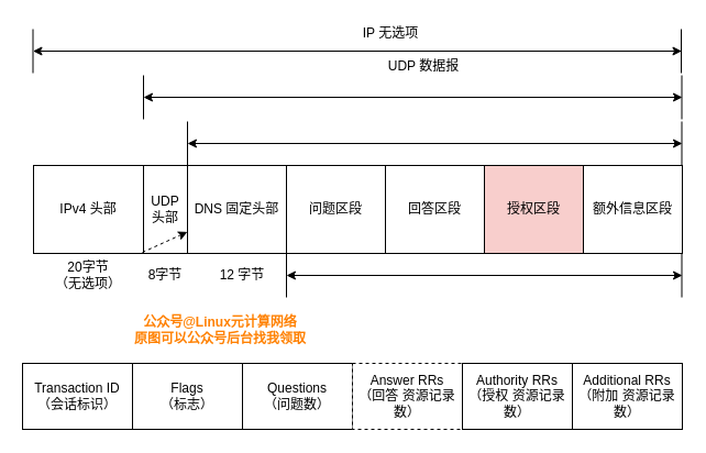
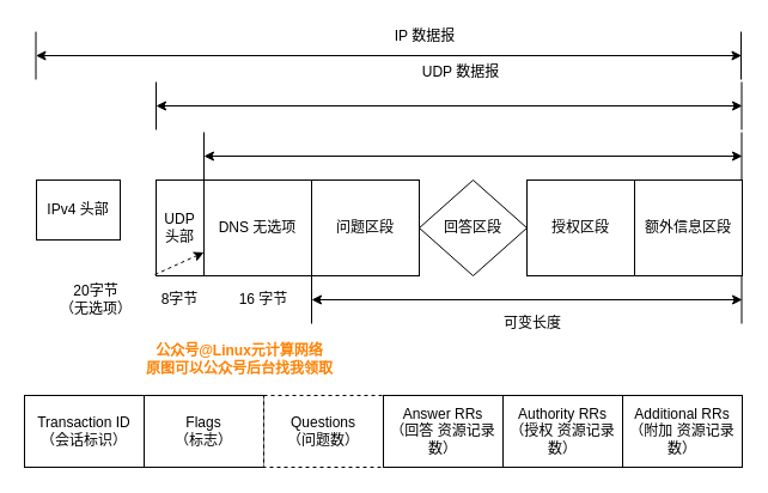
- <mxCell id="26" value="IP 无选项" style="text;html=1;strokeColor=none;fillColor=none;align=center;verticalAlign=middle;whiteSpace=wrap;rounded=0;" parent="1" vertex="1"><mxGeometry x="320" y="20" width="70" height="20" as="geometry" /></mxCell>
+ <mxCell id="26" value="IP 数据报" style="text;html=1;strokeColor=none;fillColor=none;align=center;verticalAlign=middle;whiteSpace=wrap;rounded=0;" parent="1" vertex="1"><mxGeometry x="320" y="20" width="70" height="20" as="geometry" /></mxCell>
- <mxCell id="2" value="IPv4 头部" style="rounded=0;whiteSpace=wrap;html=1;" parent="1" vertex="1"><mxGeometry x="30" y="150" width="100" height="80" as="geometry" /></mxCell>
+ <mxCell id="2" value="IPv4 头部" style="rounded=0;whiteSpace=wrap;html=1;" parent="1" vertex="1"><mxGeometry x="30" y="150" width="70" height="50" as="geometry" /></mxCell>
- <mxCell id="4" value="DNS 固定头部" style="rounded=0;whiteSpace=wrap;html=1;" parent="1" vertex="1"><mxGeometry x="170" y="150" width="90" height="80" as="geometry" /></mxCell>
+ <mxCell id="4" value="DNS 无选项" style="rounded=0;whiteSpace=wrap;html=1;" parent="1" vertex="1"><mxGeometry x="170" y="150" width="90" height="80" as="geometry" /></mxCell>
- <mxCell id="9" value="回答区段" style="rounded=0;whiteSpace=wrap;html=1;" parent="1" vertex="1"><mxGeometry x="350" y="150" width="90" height="80" as="geometry" /></mxCell>
+ <mxCell id="9" value="回答区段" style="rhombus;whiteSpace=wrap;html=1;" parent="1" vertex="1"><mxGeometry x="350" y="150" width="90" height="80" as="geometry" /></mxCell>
- <mxCell id="10" value="授权区段" style="rounded=0;whiteSpace=wrap;html=1;fillColor=#f8cecc;" parent="1" vertex="1"><mxGeometry x="440" y="150" width="90" height="80" as="geometry" /></mxCell>
+ <mxCell id="10" value="授权区段" style="rounded=0;whiteSpace=wrap;html=1;" parent="1" vertex="1"><mxGeometry x="440" y="150" width="90" height="80" as="geometry" /></mxCell>
- <mxCell id="7" value="12 字节" style="text;html=1;strokeColor=none;fillColor=none;align=center;verticalAlign=middle;whiteSpace=wrap;rounded=0;" parent="1" vertex="1"><mxGeometry x="170" y="240" width="100" height="20" as="geometry" /></mxCell>
+ <mxCell id="7" value="16 字节" style="text;html=1;strokeColor=none;fillColor=none;align=center;verticalAlign=middle;whiteSpace=wrap;rounded=0;" parent="1" vertex="1"><mxGeometry x="170" y="240" width="100" height="20" as="geometry" /></mxCell>
+ <mxCell id="15" value="可变长度" style="text;html=1;strokeColor=none;fillColor=none;align=center;verticalAlign=middle;whiteSpace=wrap;rounded=0;" parent="1" vertex="1"><mxGeometry x="420" y="260" width="50" height="20" as="geometry" /></mxCell>
- <mxCell id="30" value="Questions&lt;br&gt;（问题数）" style="rounded=0;whiteSpace=wrap;html=1;" parent="27" vertex="1"><mxGeometry x="200" width="100" height="60" as="geometry" /></mxCell>
+ <mxCell id="30" value="Questions&lt;br&gt;（问题数）" style="rounded=0;whiteSpace=wrap;html=1;dashed=1;" parent="27" vertex="1"><mxGeometry x="200" width="100" height="60" as="geometry" /></mxCell>
- <mxCell id="31" value="Answer RRs&lt;br&gt;（回答 资源记录数）" style="rounded=0;whiteSpace=wrap;html=1;dashed=1;" parent="27" vertex="1"><mxGeometry x="300" width="100" height="60" as="geometry" /></mxCell>
+ <mxCell id="31" value="Answer RRs&lt;br&gt;（回答 资源记录数）" style="rounded=0;whiteSpace=wrap;html=1;" parent="27" vertex="1"><mxGeometry x="300" width="100" height="60" as="geometry" /></mxCell>
